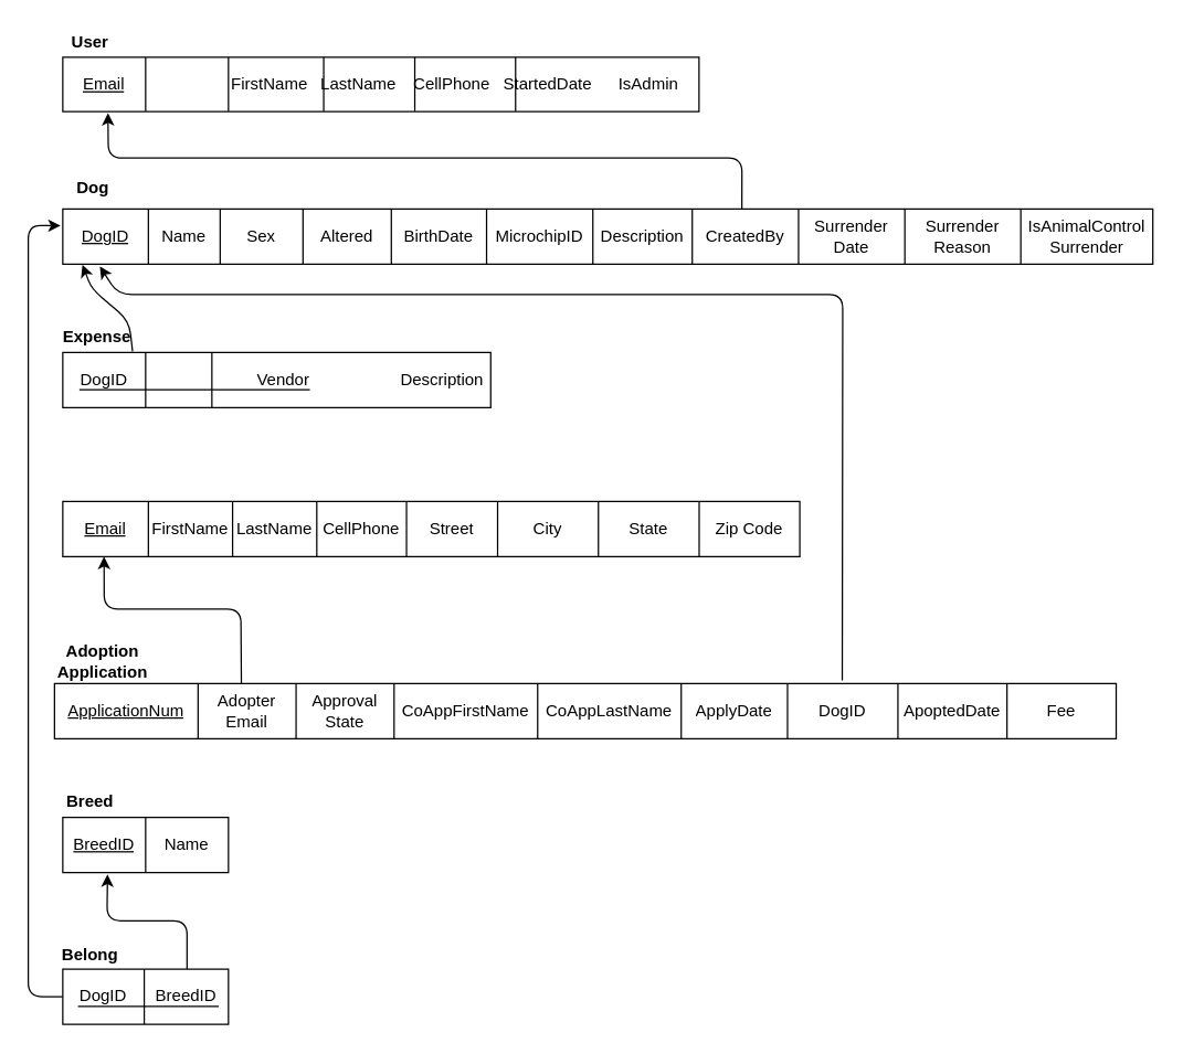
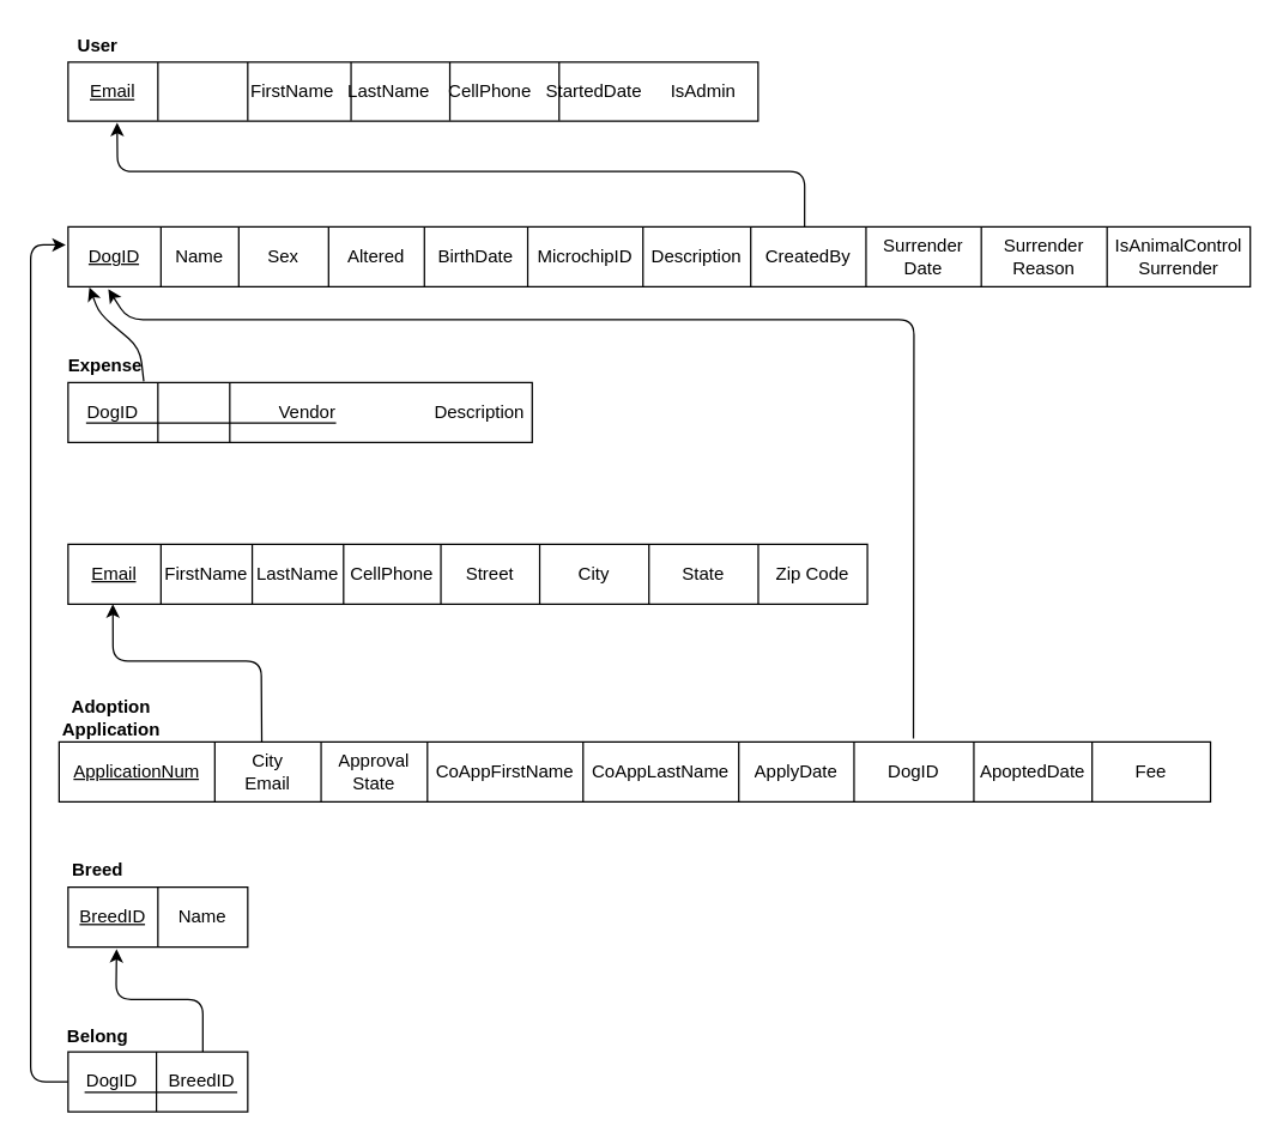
- <mxCell id="2" value="Dog" style="text;html=1;strokeColor=none;fillColor=none;align=center;verticalAlign=middle;whiteSpace=wrap;rounded=0;fontStyle=1" parent="1" vertex="1"><mxGeometry x="47" y="126" width="40" height="20" as="geometry" /></mxCell>
- <mxCell id="46" value="Adopter&lt;br&gt;Email" style="shape=partialRectangle;html=1;whiteSpace=wrap;connectable=0;overflow=hidden;fillColor=none;top=0;left=0;bottom=0;right=0;" vertex="1" parent="44"><mxGeometry x="104" width="71" height="40" as="geometry" /></mxCell>
+ <mxCell id="46" value="City&lt;br&gt;Email" style="shape=partialRectangle;html=1;whiteSpace=wrap;connectable=0;overflow=hidden;fillColor=none;top=0;left=0;bottom=0;right=0;" vertex="1" parent="44"><mxGeometry x="104" width="71" height="40" as="geometry" /></mxCell>
